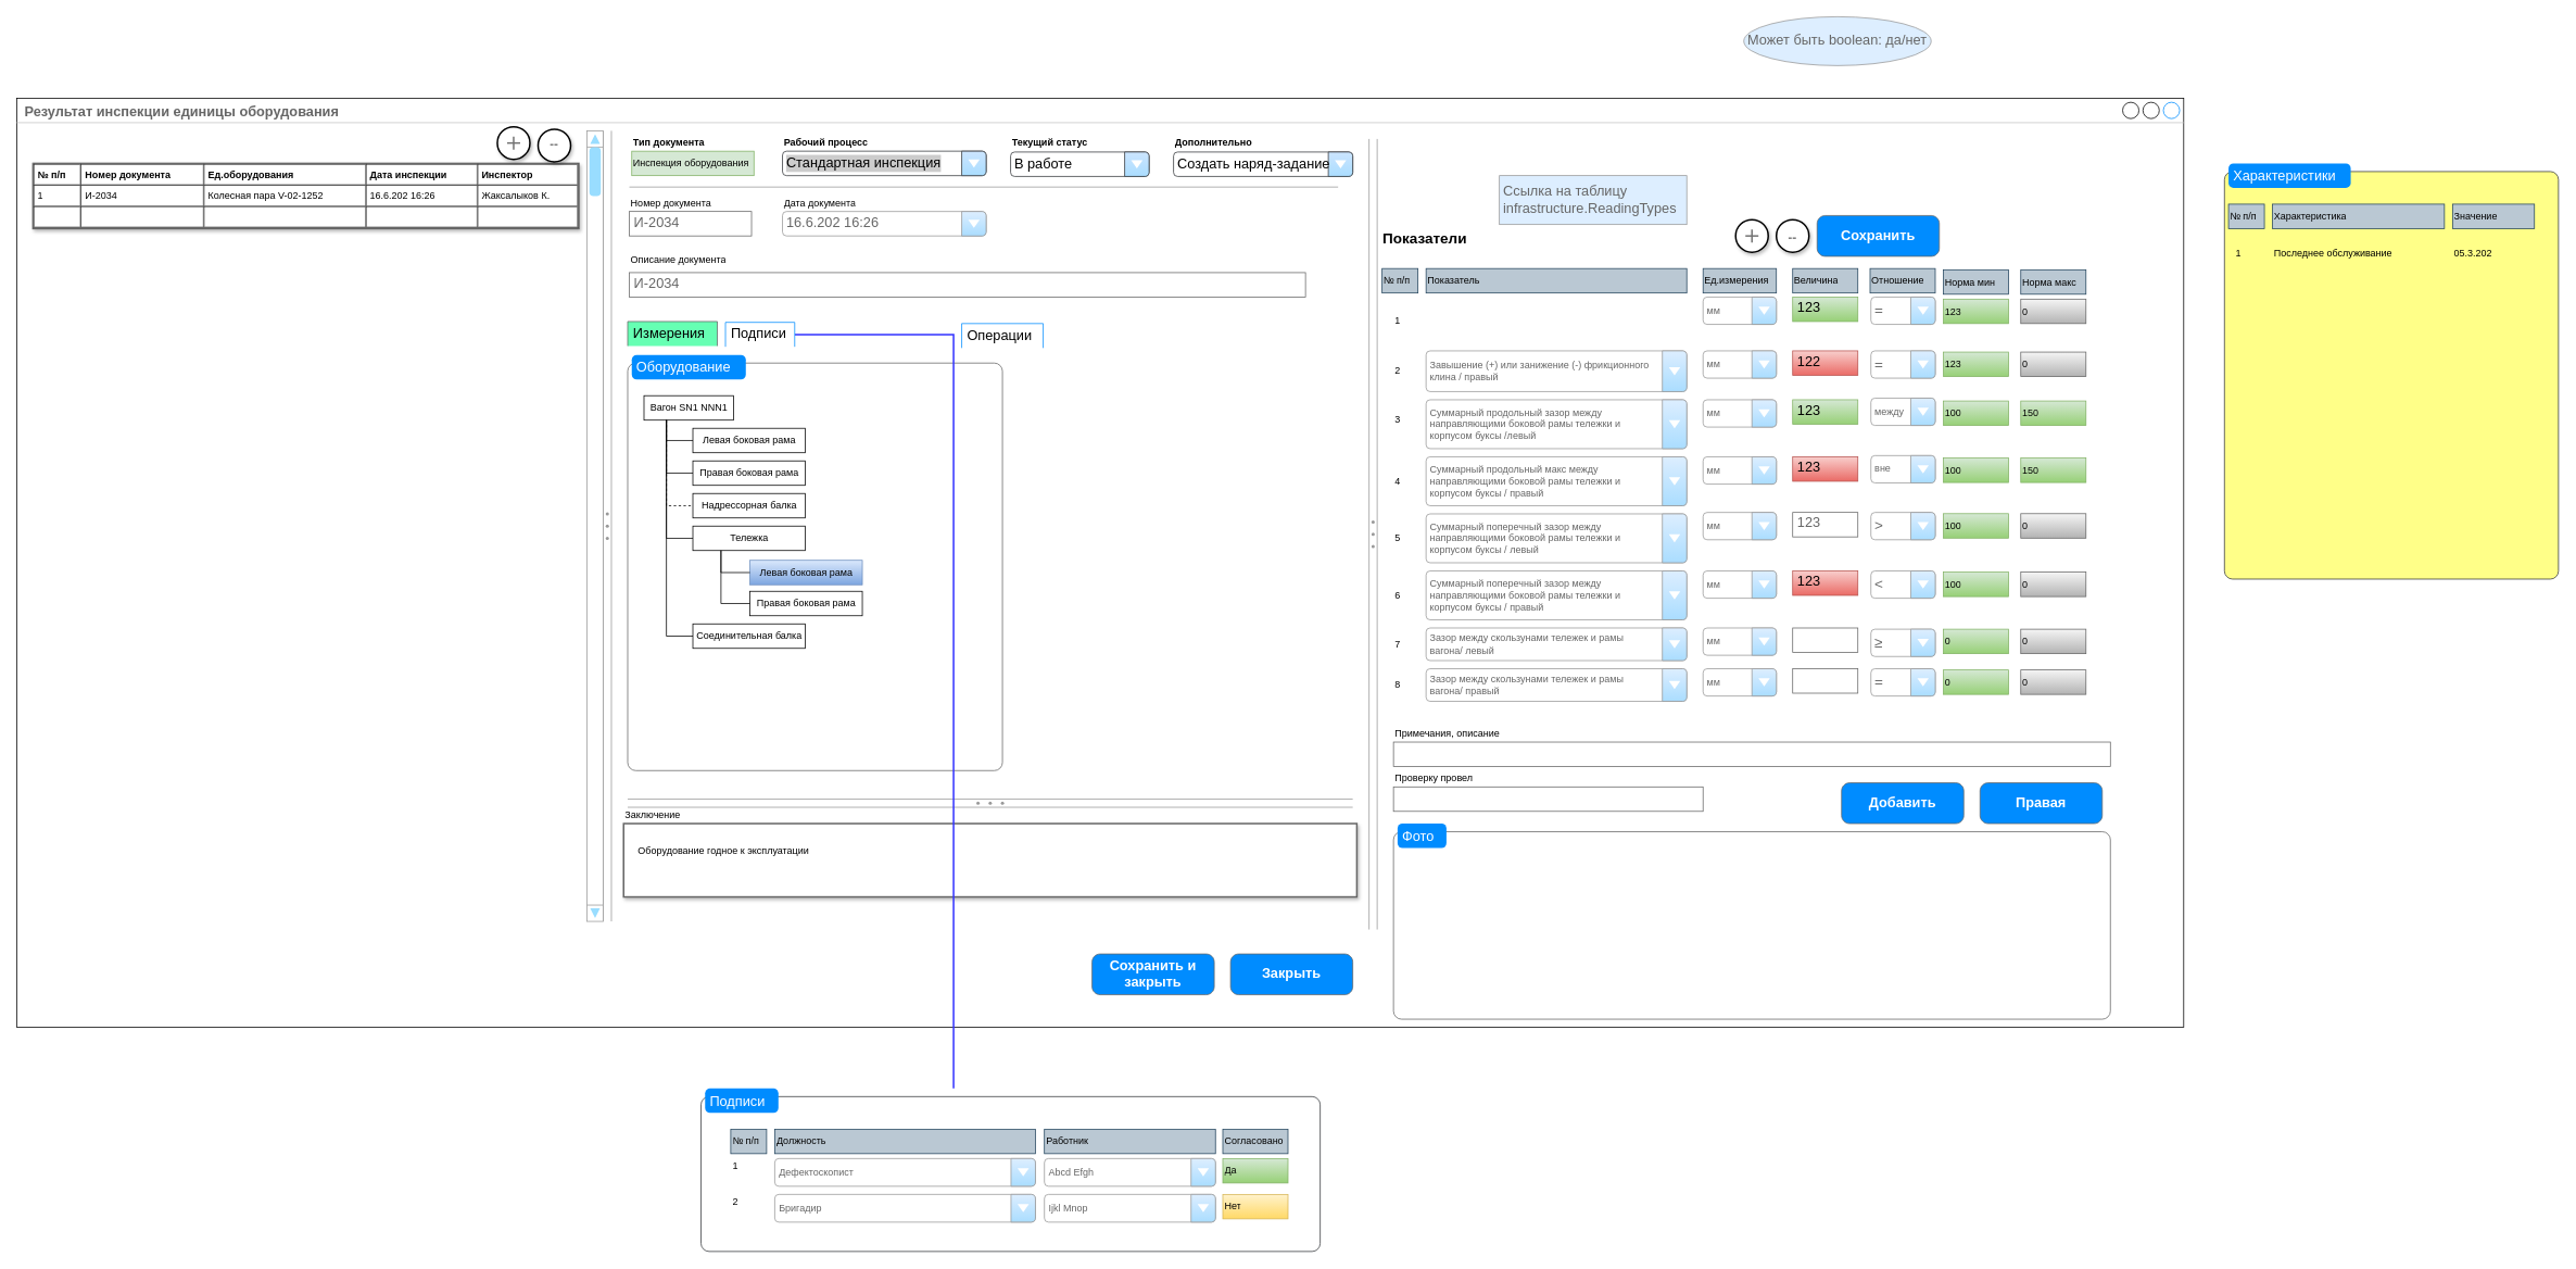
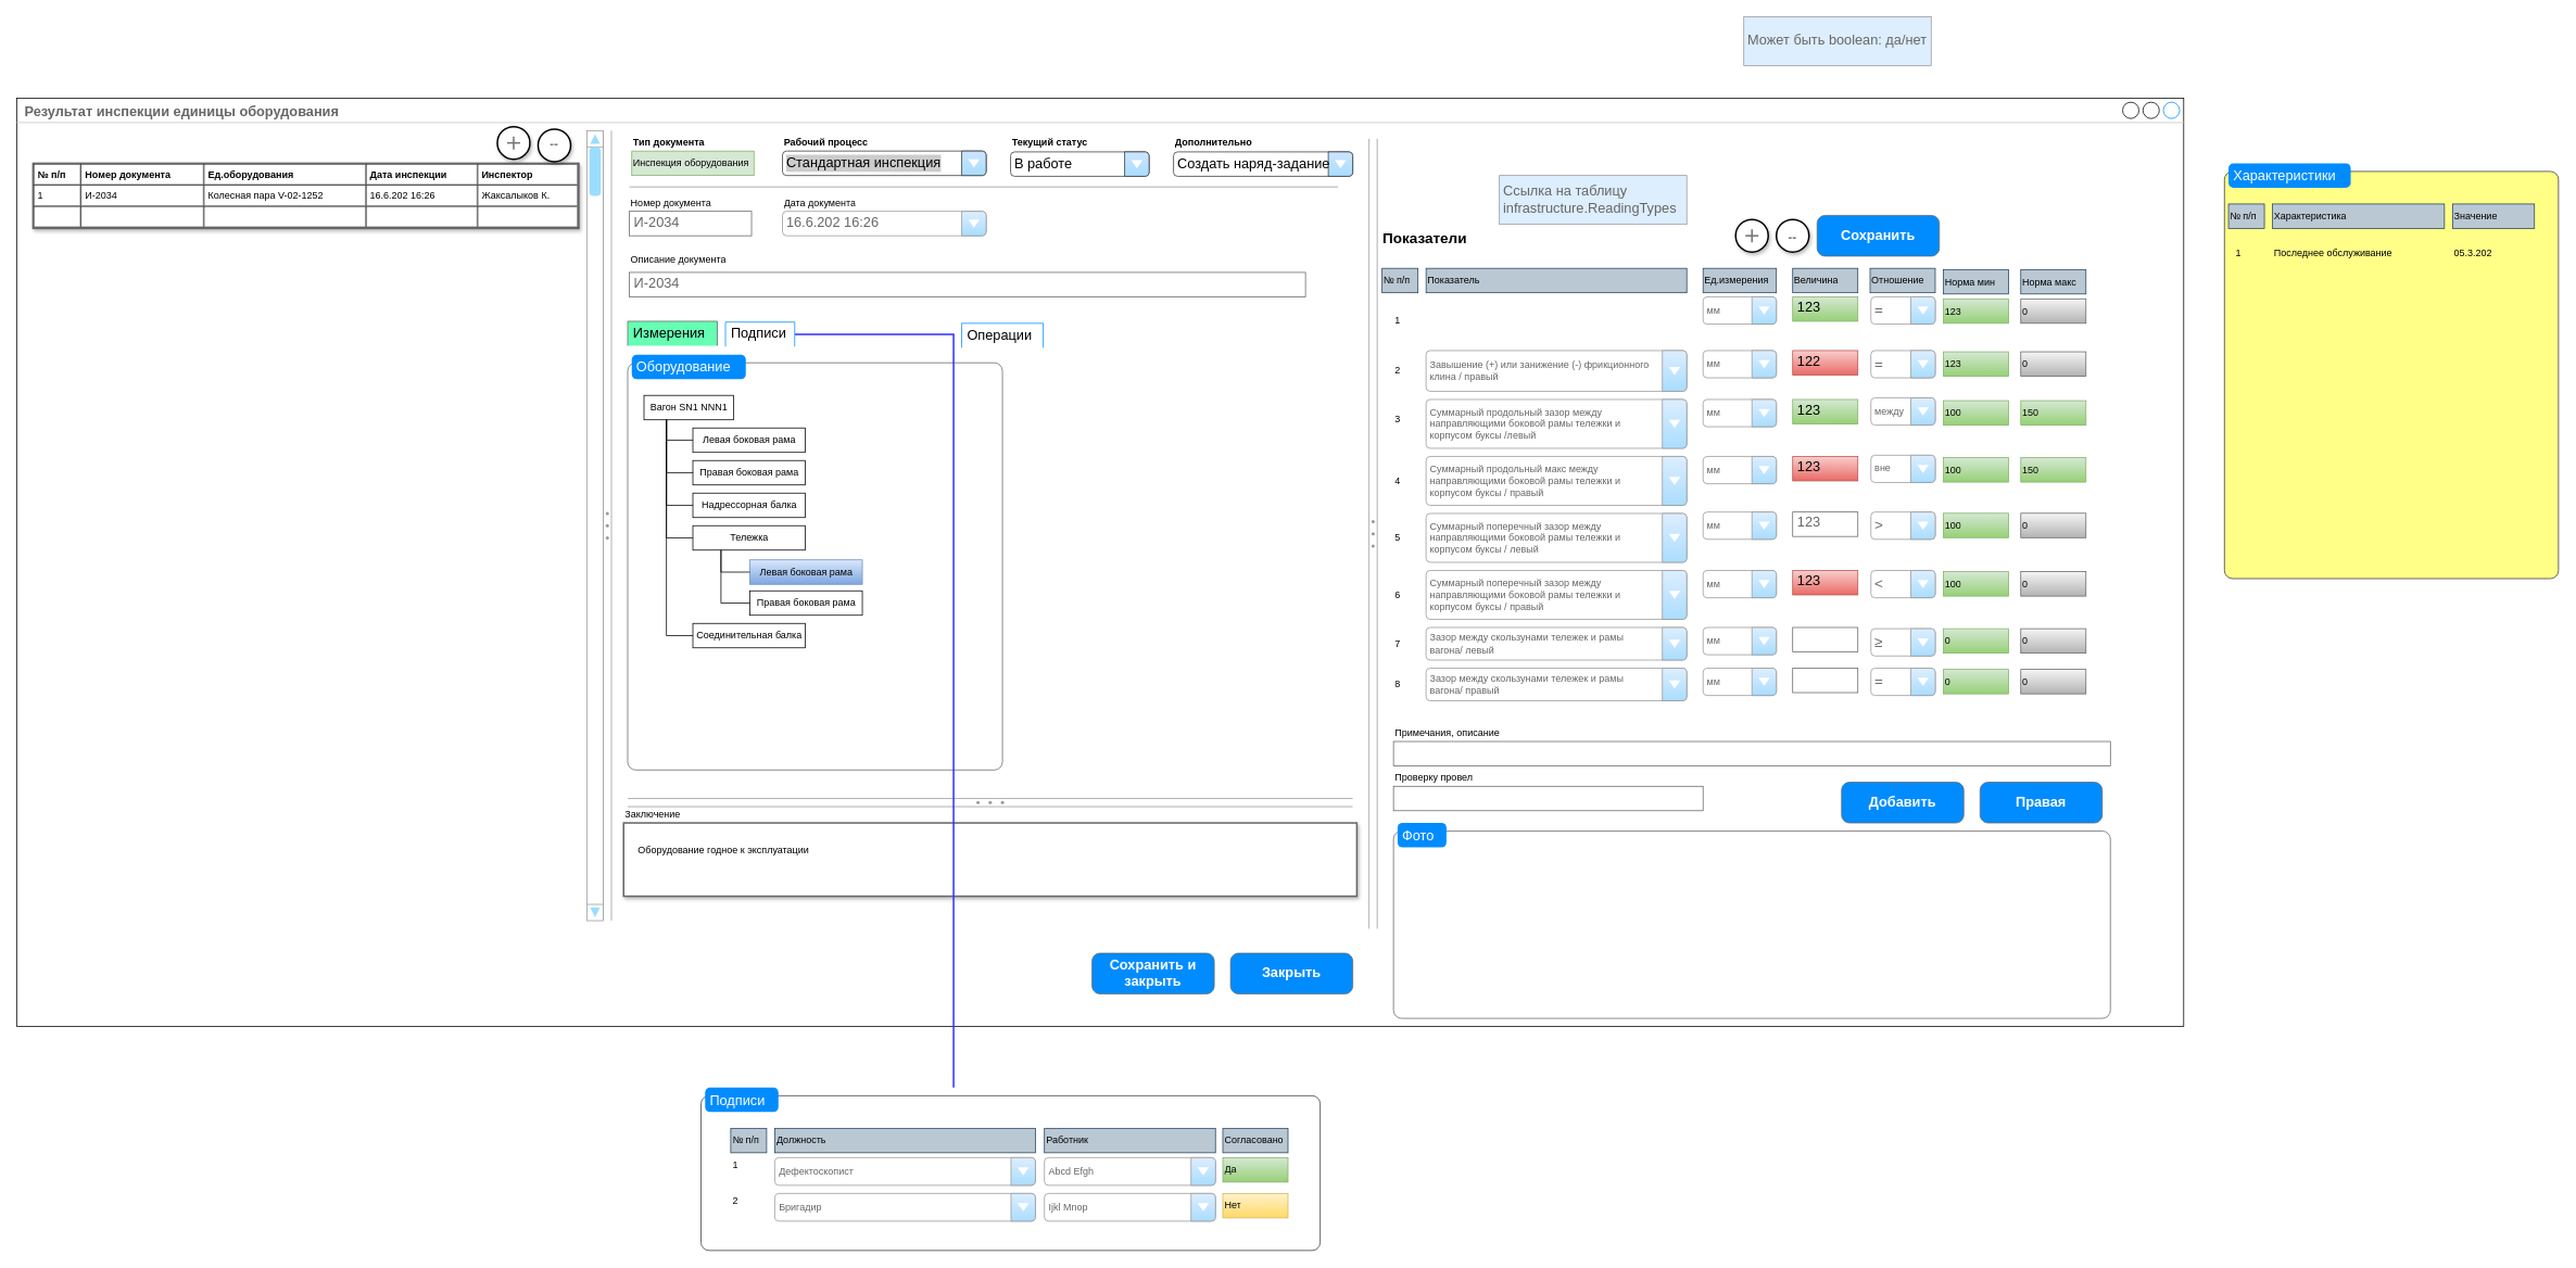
- <mxCell id="125" value="Может быть boolean: да/нет" style="ellipse;whiteSpace=wrap;html=1;fontSize=17;align=left;fillColor=#ddeeff;strokeColor=#999999;fontColor=#666666;strokeWidth=1;shadow=0;dashed=0;spacingLeft=3;" parent="1" vertex="1"><mxGeometry x="2140" y="20" width="230" height="60" as="geometry" /></mxCell>
+ <mxCell id="125" value="Может быть boolean: да/нет" style="whiteSpace=wrap;html=1;fontSize=17;align=left;fillColor=#ddeeff;strokeColor=#999999;fontColor=#666666;strokeWidth=1;shadow=0;dashed=0;spacingLeft=3;" parent="1" vertex="1"><mxGeometry x="2140" y="20" width="230" height="60" as="geometry" /></mxCell>
- <mxCell id="92" style="edgeStyle=orthogonalEdgeStyle;rounded=0;orthogonalLoop=1;jettySize=auto;html=1;exitX=0.25;exitY=1;exitDx=0;exitDy=0;entryX=0;entryY=0.5;entryDx=0;entryDy=0;endArrow=none;endFill=0;dashed=1;" parent="80" source="82" target="85" edge="1"><mxGeometry relative="1" as="geometry" /></mxCell>
+ <mxCell id="92" style="edgeStyle=orthogonalEdgeStyle;rounded=0;orthogonalLoop=1;jettySize=auto;html=1;exitX=0.25;exitY=1;exitDx=0;exitDy=0;entryX=0;entryY=0.5;entryDx=0;entryDy=0;endArrow=none;endFill=0;" parent="80" source="82" target="85" edge="1"><mxGeometry relative="1" as="geometry" /></mxCell>
